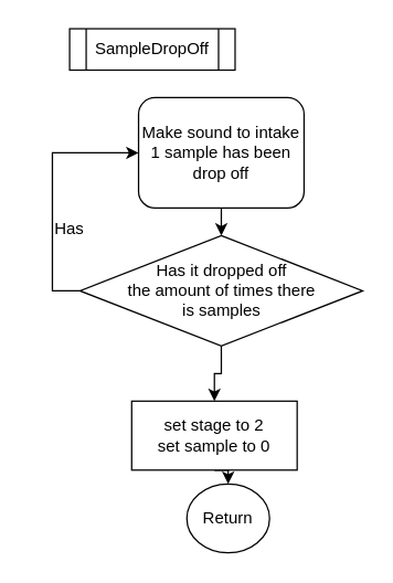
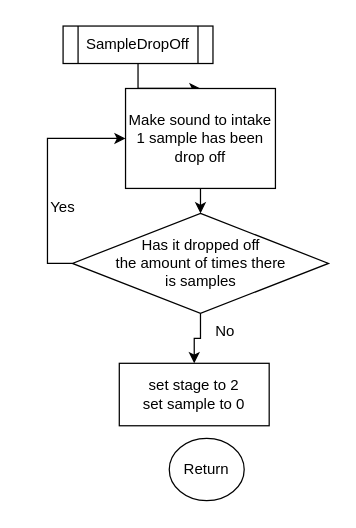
+ <mxCell id="2" style="edgeStyle=orthogonalEdgeStyle;rounded=0;orthogonalLoop=1;jettySize=auto;html=1;exitX=0.5;exitY=1;exitDx=0;exitDy=0;entryX=0.5;entryY=0;entryDx=0;entryDy=0;" edge="1" parent="1" source="3" target="5"><mxGeometry relative="1" as="geometry" /></mxCell>
- <mxCell id="5" value="Make sound to intake 1 sample has been drop off" style="whiteSpace=wrap;html=1;rounded=1;" vertex="1" parent="1"><mxGeometry x="100" y="70" width="120" height="80" as="geometry" /></mxCell>
+ <mxCell id="5" value="Make sound to intake 1 sample has been drop off" style="rounded=0;whiteSpace=wrap;html=1;" vertex="1" parent="1"><mxGeometry x="100" y="70" width="120" height="80" as="geometry" /></mxCell>
- <mxCell id="9" value="Has" style="text;html=1;strokeColor=none;fillColor=none;align=center;verticalAlign=middle;whiteSpace=wrap;rounded=0;" vertex="1" parent="1"><mxGeometry x="20" y="150" width="60" height="30" as="geometry" /></mxCell>
+ <mxCell id="9" value="Yes" style="text;html=1;strokeColor=none;fillColor=none;align=center;verticalAlign=middle;whiteSpace=wrap;rounded=0;" vertex="1" parent="1"><mxGeometry x="20" y="150" width="60" height="30" as="geometry" /></mxCell>
+ <mxCell id="11" value="No" style="text;html=1;strokeColor=none;fillColor=none;align=center;verticalAlign=middle;whiteSpace=wrap;rounded=0;" vertex="1" parent="1"><mxGeometry x="150" y="250" width="60" height="30" as="geometry" /></mxCell>
- <mxCell id="12" style="edgeStyle=orthogonalEdgeStyle;rounded=0;orthogonalLoop=1;jettySize=auto;html=1;exitX=0.5;exitY=1;exitDx=0;exitDy=0;entryX=0.5;entryY=0;entryDx=0;entryDy=0;" edge="1" parent="1" source="13" target="10"><mxGeometry relative="1" as="geometry" /></mxCell>
